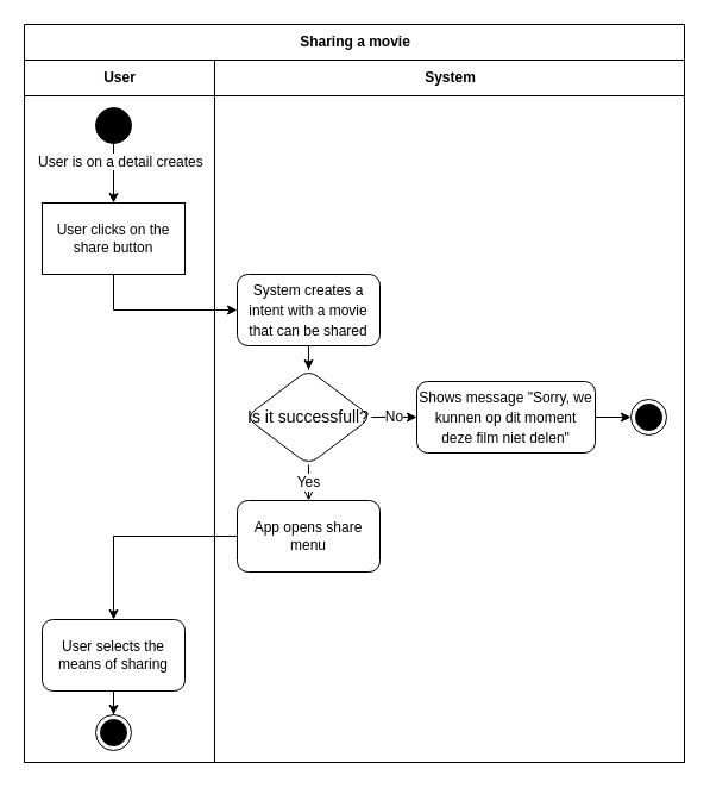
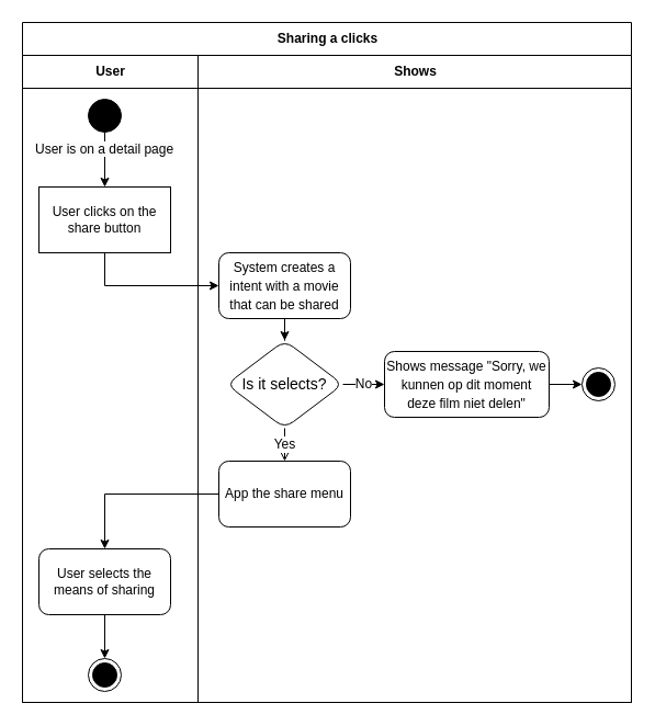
- <mxCell id="2" value="Sharing a movie" style="swimlane;childLayout=stackLayout;resizeParent=1;resizeParentMax=0;startSize=30;html=1;" vertex="1" parent="1"><mxGeometry x="20" y="20" width="555" height="620" as="geometry" /></mxCell>
+ <mxCell id="2" value="Sharing a clicks" style="swimlane;childLayout=stackLayout;resizeParent=1;resizeParentMax=0;startSize=30;html=1;" vertex="1" parent="1"><mxGeometry x="20" y="20" width="555" height="620" as="geometry" /></mxCell>
- <mxCell id="11" value="System" style="swimlane;startSize=30;html=1;" vertex="1" parent="2"><mxGeometry x="160" y="30" width="395" height="590" as="geometry" /></mxCell>
+ <mxCell id="11" value="Shows" style="swimlane;startSize=30;html=1;" vertex="1" parent="2"><mxGeometry x="160" y="30" width="395" height="590" as="geometry" /></mxCell>
- <mxCell id="10" value="&lt;span style=&quot;color: rgb(0, 0, 0); font-family: Helvetica; font-size: 12px; font-style: normal; font-variant-ligatures: normal; font-variant-caps: normal; font-weight: 400; letter-spacing: normal; orphans: 2; text-align: center; text-indent: 0px; text-transform: none; widows: 2; word-spacing: 0px; -webkit-text-stroke-width: 0px; background-color: rgb(251, 251, 251); text-decoration-thickness: initial; text-decoration-style: initial; text-decoration-color: initial; float: none; display: inline !important;&quot;&gt;User is on a detail creates&lt;/span&gt;" style="text;whiteSpace=wrap;html=1;fontSize=14;" parent="3" vertex="1"><mxGeometry x="10.0" y="70" width="160" height="40" as="geometry" /></mxCell>
+ <mxCell id="10" value="&lt;span style=&quot;color: rgb(0, 0, 0); font-family: Helvetica; font-size: 12px; font-style: normal; font-variant-ligatures: normal; font-variant-caps: normal; font-weight: 400; letter-spacing: normal; orphans: 2; text-align: center; text-indent: 0px; text-transform: none; widows: 2; word-spacing: 0px; -webkit-text-stroke-width: 0px; background-color: rgb(251, 251, 251); text-decoration-thickness: initial; text-decoration-style: initial; text-decoration-color: initial; float: none; display: inline !important;&quot;&gt;User is on a detail page&lt;/span&gt;" style="text;whiteSpace=wrap;html=1;fontSize=14;" parent="3" vertex="1"><mxGeometry x="10.0" y="70" width="160" height="40" as="geometry" /></mxCell>
- <mxCell id="15" value="Is it successfull?" style="rhombus;whiteSpace=wrap;html=1;fontSize=14;rounded=1;" parent="11" vertex="1"><mxGeometry x="26" y="260" width="106" height="80" as="geometry" /></mxCell>
+ <mxCell id="15" value="Is it selects?" style="rhombus;whiteSpace=wrap;html=1;fontSize=14;rounded=1;" parent="11" vertex="1"><mxGeometry x="26" y="260" width="106" height="80" as="geometry" /></mxCell>
- <mxCell id="12" value="App opens share menu" style="whiteSpace=wrap;html=1;rounded=1;" parent="11" vertex="1"><mxGeometry x="19" y="370" width="120" height="60" as="geometry" /></mxCell>
+ <mxCell id="12" value="App the share menu" style="whiteSpace=wrap;html=1;rounded=1;" parent="11" vertex="1"><mxGeometry x="19" y="370" width="120" height="60" as="geometry" /></mxCell>
- <mxCell id="5" value="User selects the means of sharing" style="whiteSpace=wrap;html=1;rounded=1;" parent="3" vertex="1"><mxGeometry x="15.0" y="470" width="120" height="60" as="geometry" /></mxCell>
+ <mxCell id="5" value="User selects the means of sharing" style="whiteSpace=wrap;html=1;rounded=1;" parent="3" vertex="1"><mxGeometry x="15.0" y="450" width="120" height="60" as="geometry" /></mxCell>
